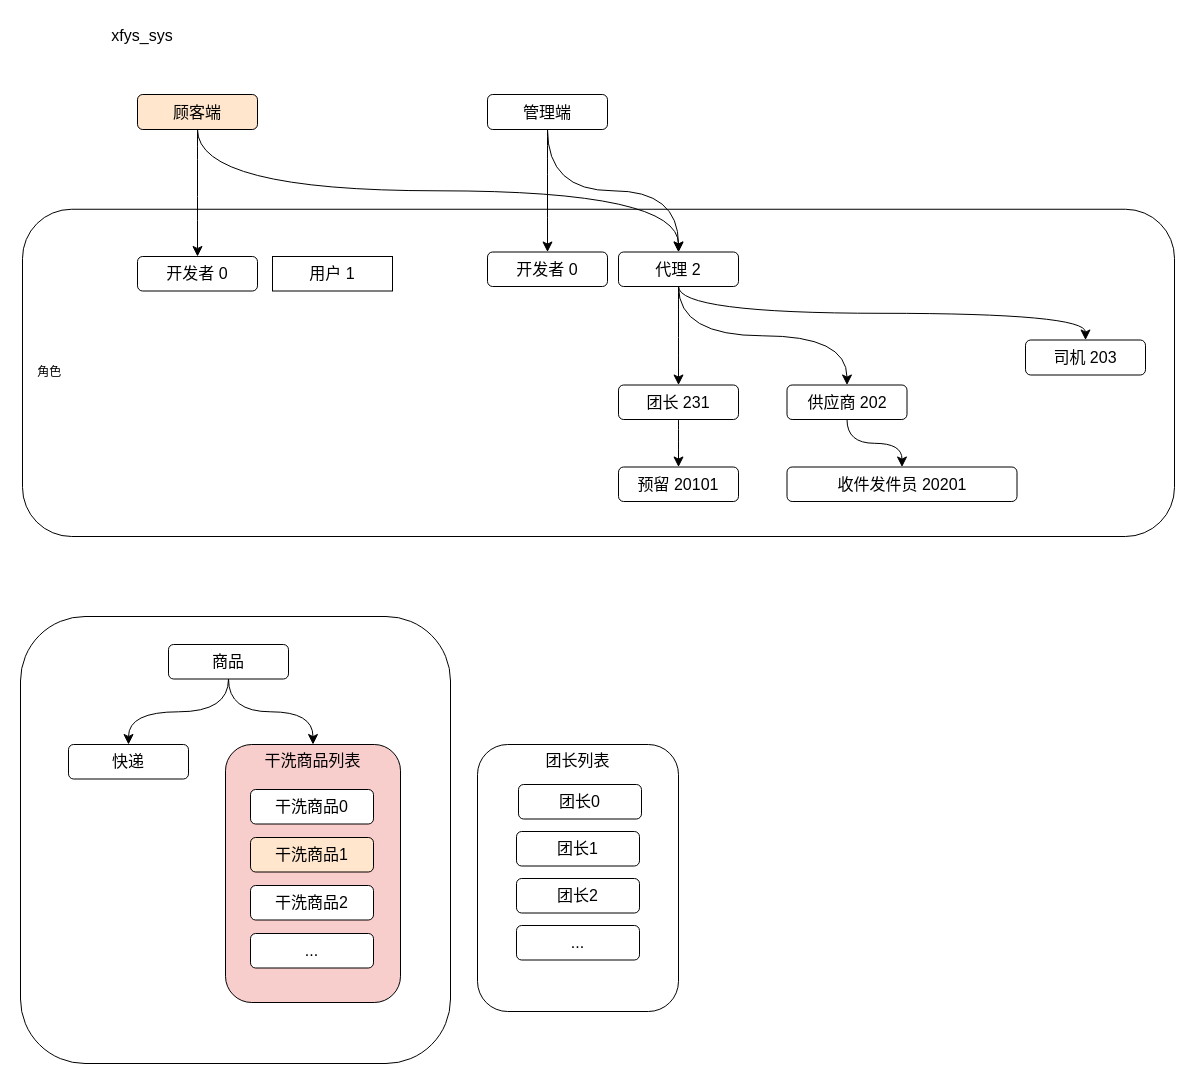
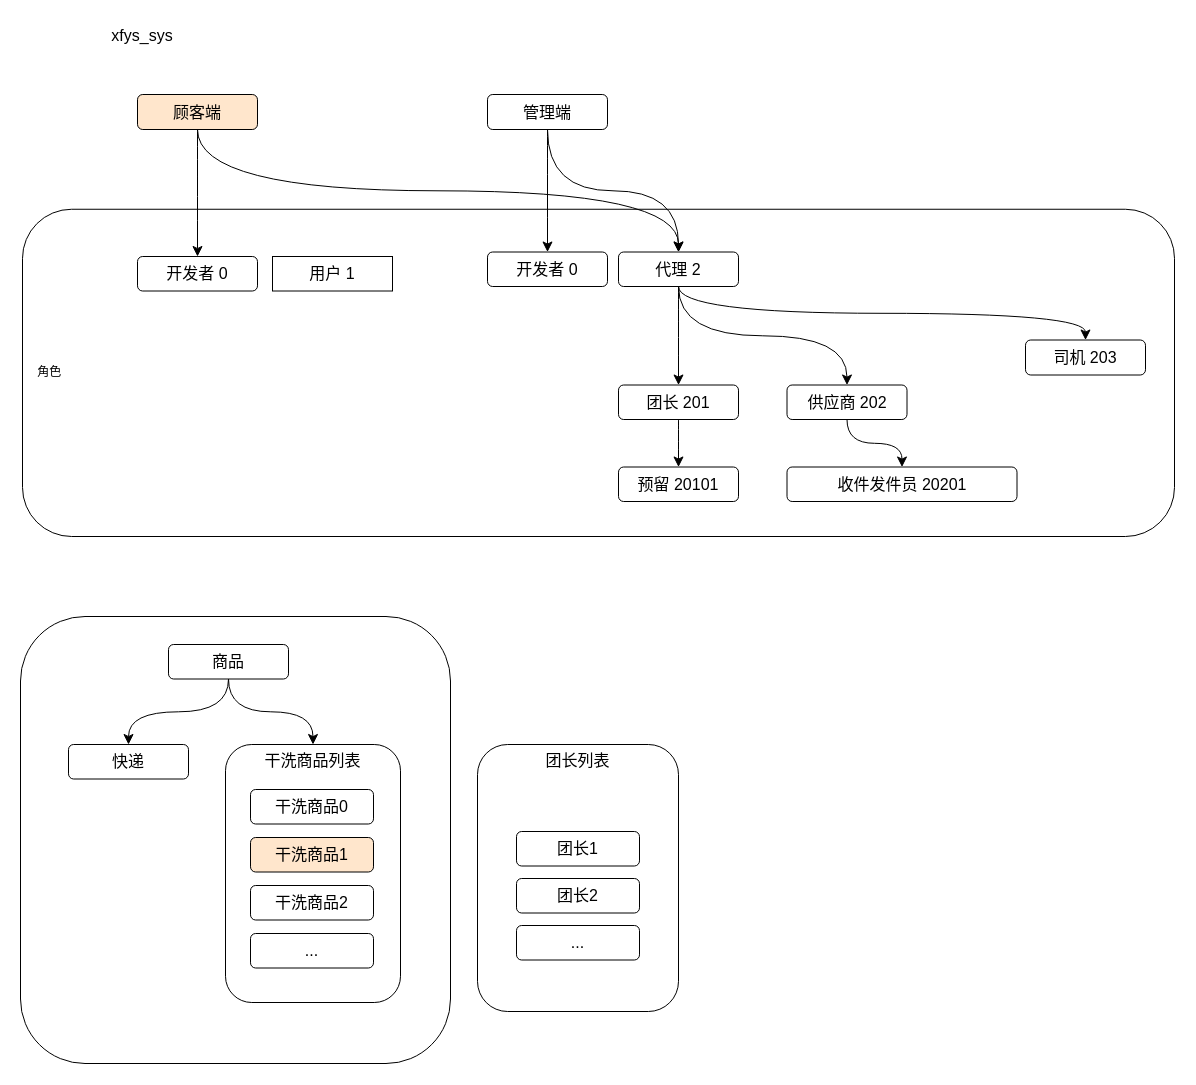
- <mxCell id="9" value="团长 231" style="whiteSpace=wrap;html=1;fontSize=16;rounded=1;" parent="1" vertex="1"><mxGeometry x="618" y="384.5" width="120" height="34.5" as="geometry" /></mxCell>
+ <mxCell id="9" value="团长 201" style="whiteSpace=wrap;html=1;fontSize=16;rounded=1;" parent="1" vertex="1"><mxGeometry x="618" y="384.5" width="120" height="34.5" as="geometry" /></mxCell>
- <mxCell id="35" value="团长0" style="whiteSpace=wrap;html=1;fontSize=16;rounded=1;" vertex="1" parent="1"><mxGeometry x="518" y="784" width="123" height="34.5" as="geometry" /></mxCell>
- <mxCell id="29" value="干洗商品列表" style="whiteSpace=wrap;html=1;fontSize=16;rounded=1;verticalAlign=top;fillColor=#f8cecc;" vertex="1" parent="1"><mxGeometry x="225" y="744" width="175" height="258" as="geometry" /></mxCell>
+ <mxCell id="29" value="干洗商品列表" style="whiteSpace=wrap;html=1;fontSize=16;rounded=1;verticalAlign=top;" vertex="1" parent="1"><mxGeometry x="225" y="744" width="175" height="258" as="geometry" /></mxCell>
